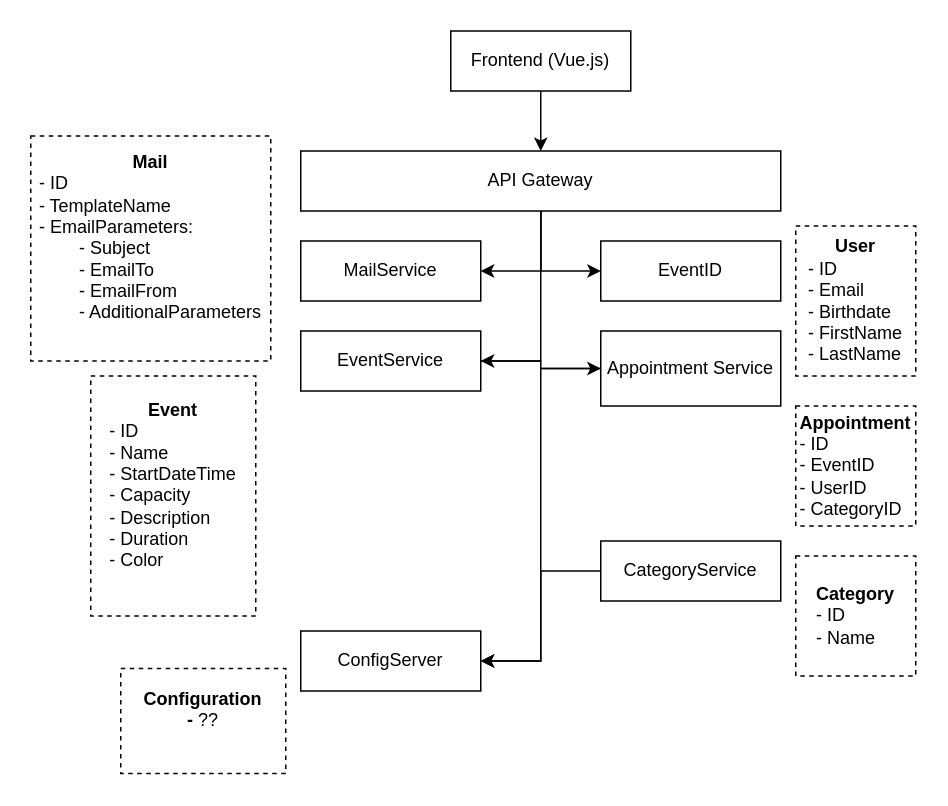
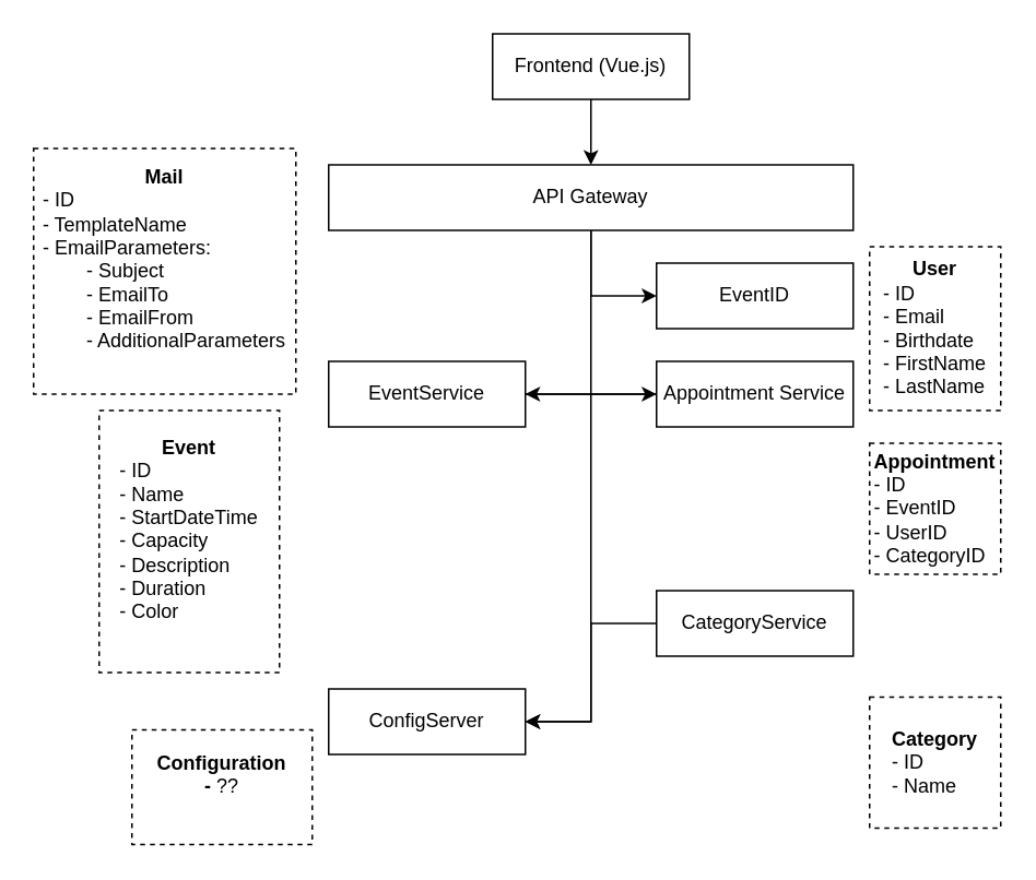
- <mxCell id="13" value="MailService" style="rounded=0;whiteSpace=wrap;html=1;" parent="1" vertex="1"><mxGeometry x="200" y="160" width="120" height="40" as="geometry" /></mxCell>
- <mxCell id="4" style="edgeStyle=orthogonalEdgeStyle;rounded=0;orthogonalLoop=1;jettySize=auto;html=1;exitX=0.5;exitY=1;exitDx=0;exitDy=0;entryX=1;entryY=0.5;entryDx=0;entryDy=0;" parent="1" source="5" target="13" edge="1"><mxGeometry relative="1" as="geometry" /></mxCell>
- <mxCell id="8" value="Appointment Service" style="rounded=0;whiteSpace=wrap;html=1;" parent="1" vertex="1"><mxGeometry x="400" y="220" width="120" height="50" as="geometry" /></mxCell>
+ <mxCell id="8" value="Appointment Service" style="rounded=0;whiteSpace=wrap;html=1;" parent="1" vertex="1"><mxGeometry x="400" y="220" width="120" height="40" as="geometry" /></mxCell>
- <mxCell id="21" value="&lt;b&gt;Category&lt;/b&gt;&lt;br&gt;&lt;div style=&quot;text-align: left&quot;&gt;&lt;span&gt;- ID&lt;/span&gt;&lt;/div&gt;&lt;div style=&quot;text-align: left&quot;&gt;&lt;span&gt;- Name&lt;/span&gt;&lt;/div&gt;" style="text;html=1;strokeColor=default;fillColor=none;align=center;verticalAlign=middle;whiteSpace=wrap;rounded=0;dashed=1;" vertex="1" parent="1"><mxGeometry x="530" y="370" width="80" height="80" as="geometry" /></mxCell>
+ <mxCell id="21" value="&lt;b&gt;Category&lt;/b&gt;&lt;br&gt;&lt;div style=&quot;text-align: left&quot;&gt;&lt;span&gt;- ID&lt;/span&gt;&lt;/div&gt;&lt;div style=&quot;text-align: left&quot;&gt;&lt;span&gt;- Name&lt;/span&gt;&lt;/div&gt;" style="text;html=1;strokeColor=default;fillColor=none;align=center;verticalAlign=middle;whiteSpace=wrap;rounded=0;dashed=1;" vertex="1" parent="1"><mxGeometry x="530" y="425" width="80" height="80" as="geometry" /></mxCell>
